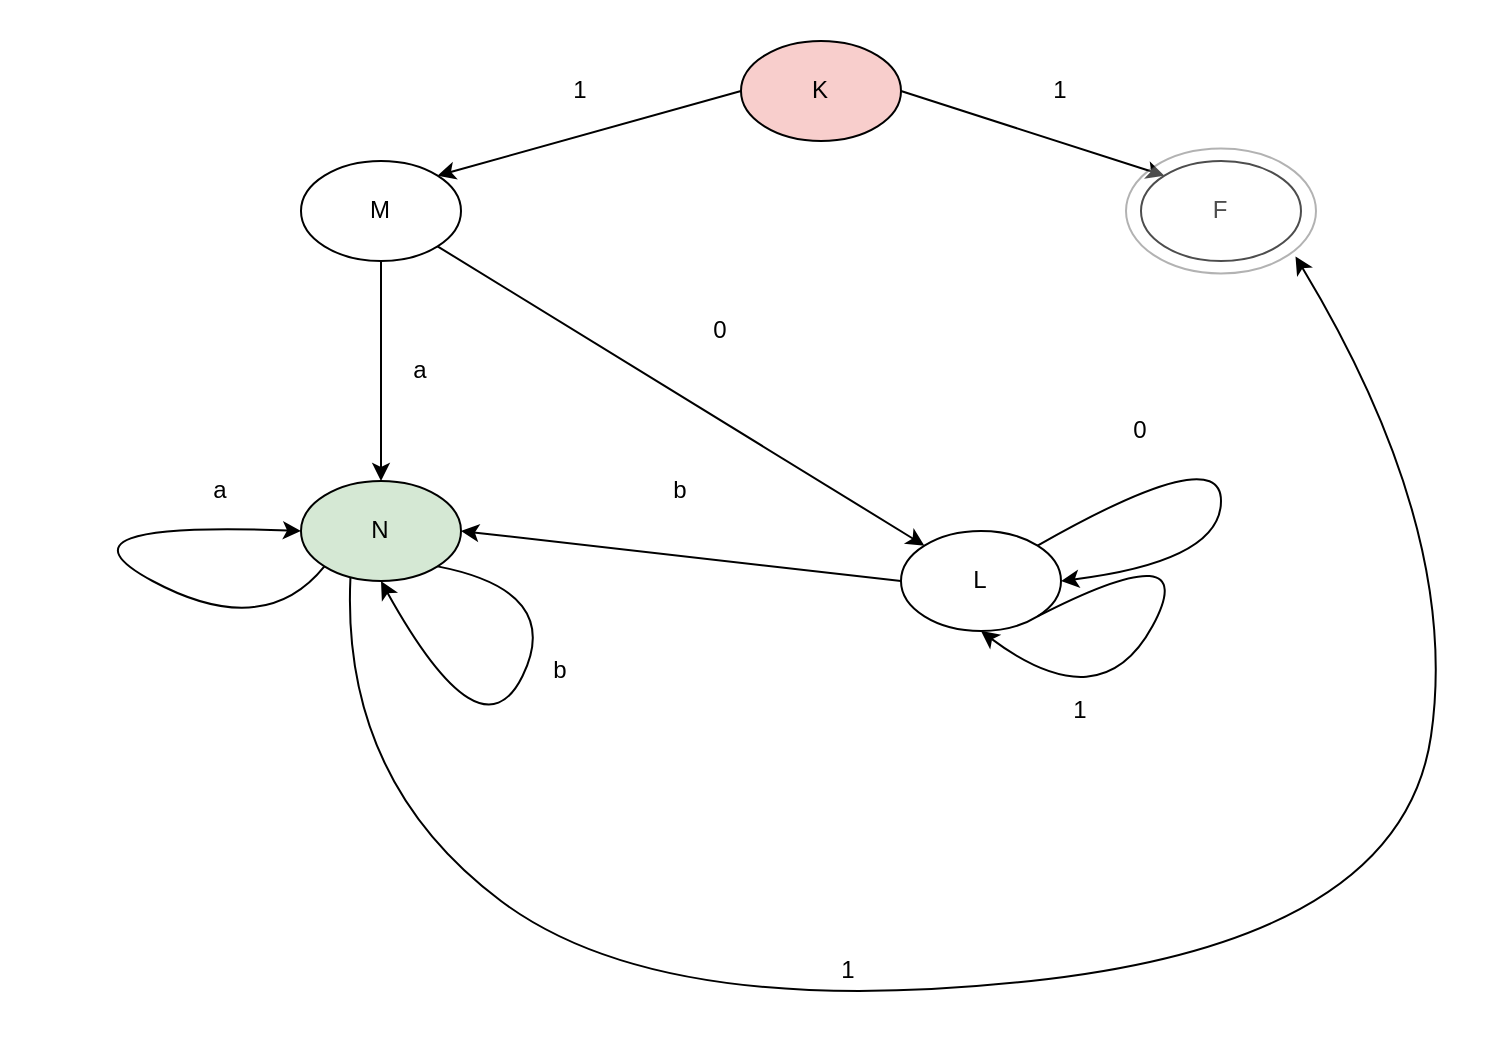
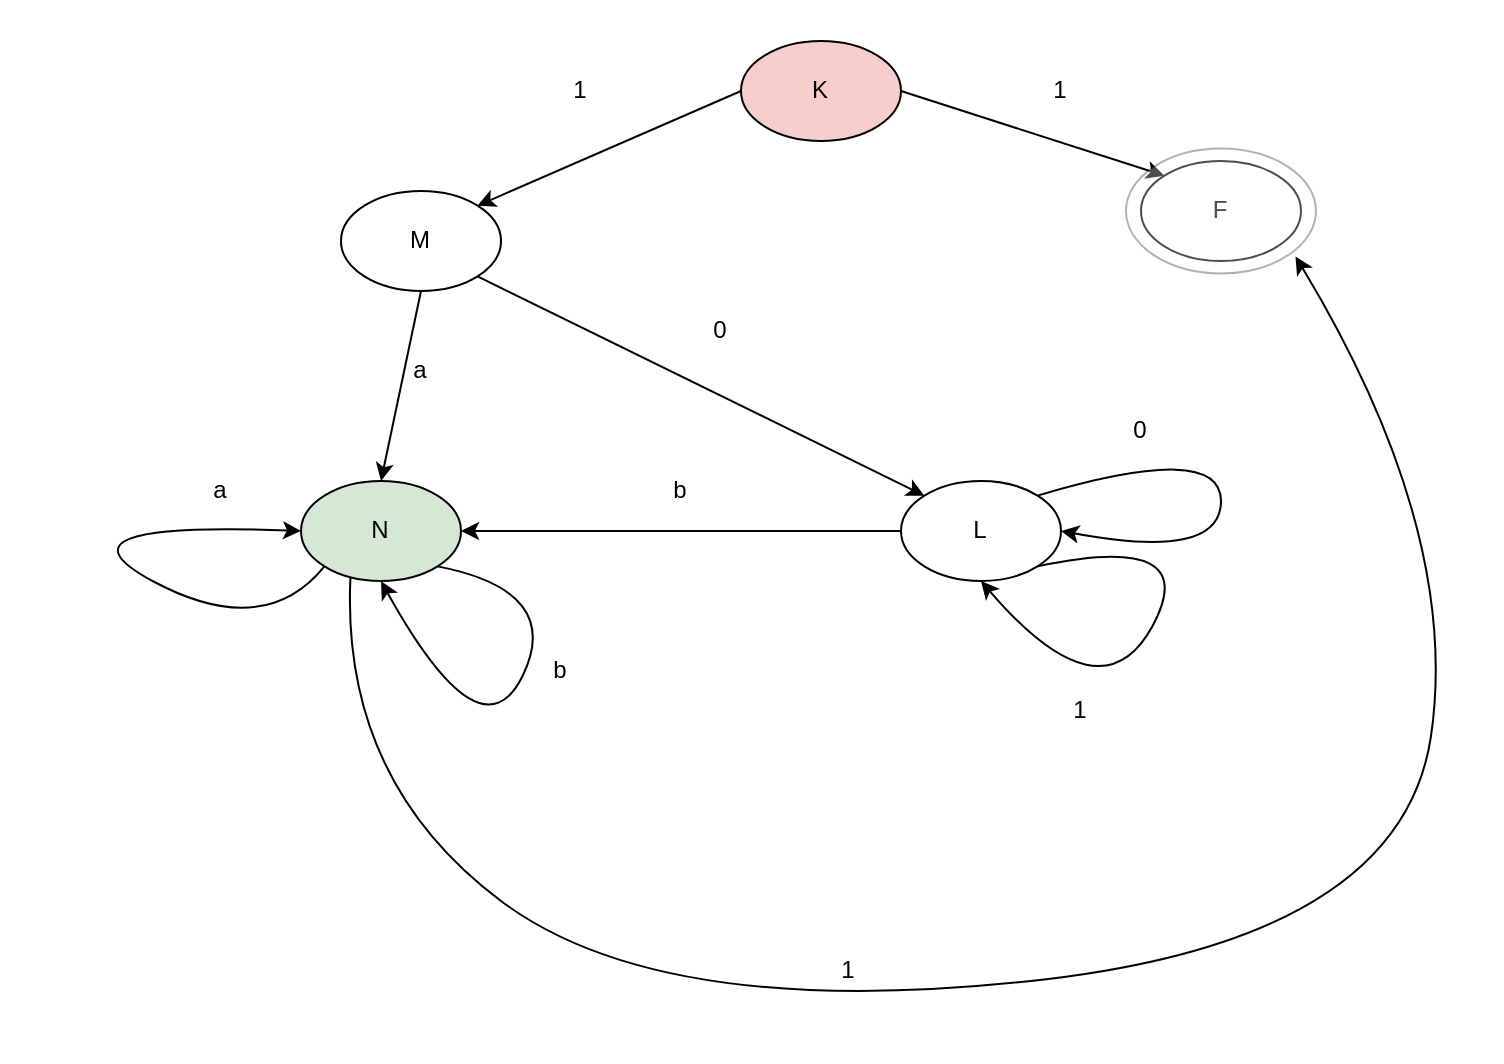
- <mxCell id="2" value="M" style="ellipse;whiteSpace=wrap;html=1;" vertex="1" parent="1"><mxGeometry x="150" y="80" width="80" height="50" as="geometry" /></mxCell>
+ <mxCell id="2" value="M" style="ellipse;whiteSpace=wrap;html=1;" vertex="1" parent="1"><mxGeometry x="170" y="95" width="80" height="50" as="geometry" /></mxCell>
- <mxCell id="6" value="L" style="ellipse;whiteSpace=wrap;html=1;" vertex="1" parent="1"><mxGeometry x="450" y="265" width="80" height="50" as="geometry" /></mxCell>
+ <mxCell id="6" value="L" style="ellipse;whiteSpace=wrap;html=1;" vertex="1" parent="1"><mxGeometry x="450" y="240" width="80" height="50" as="geometry" /></mxCell>
